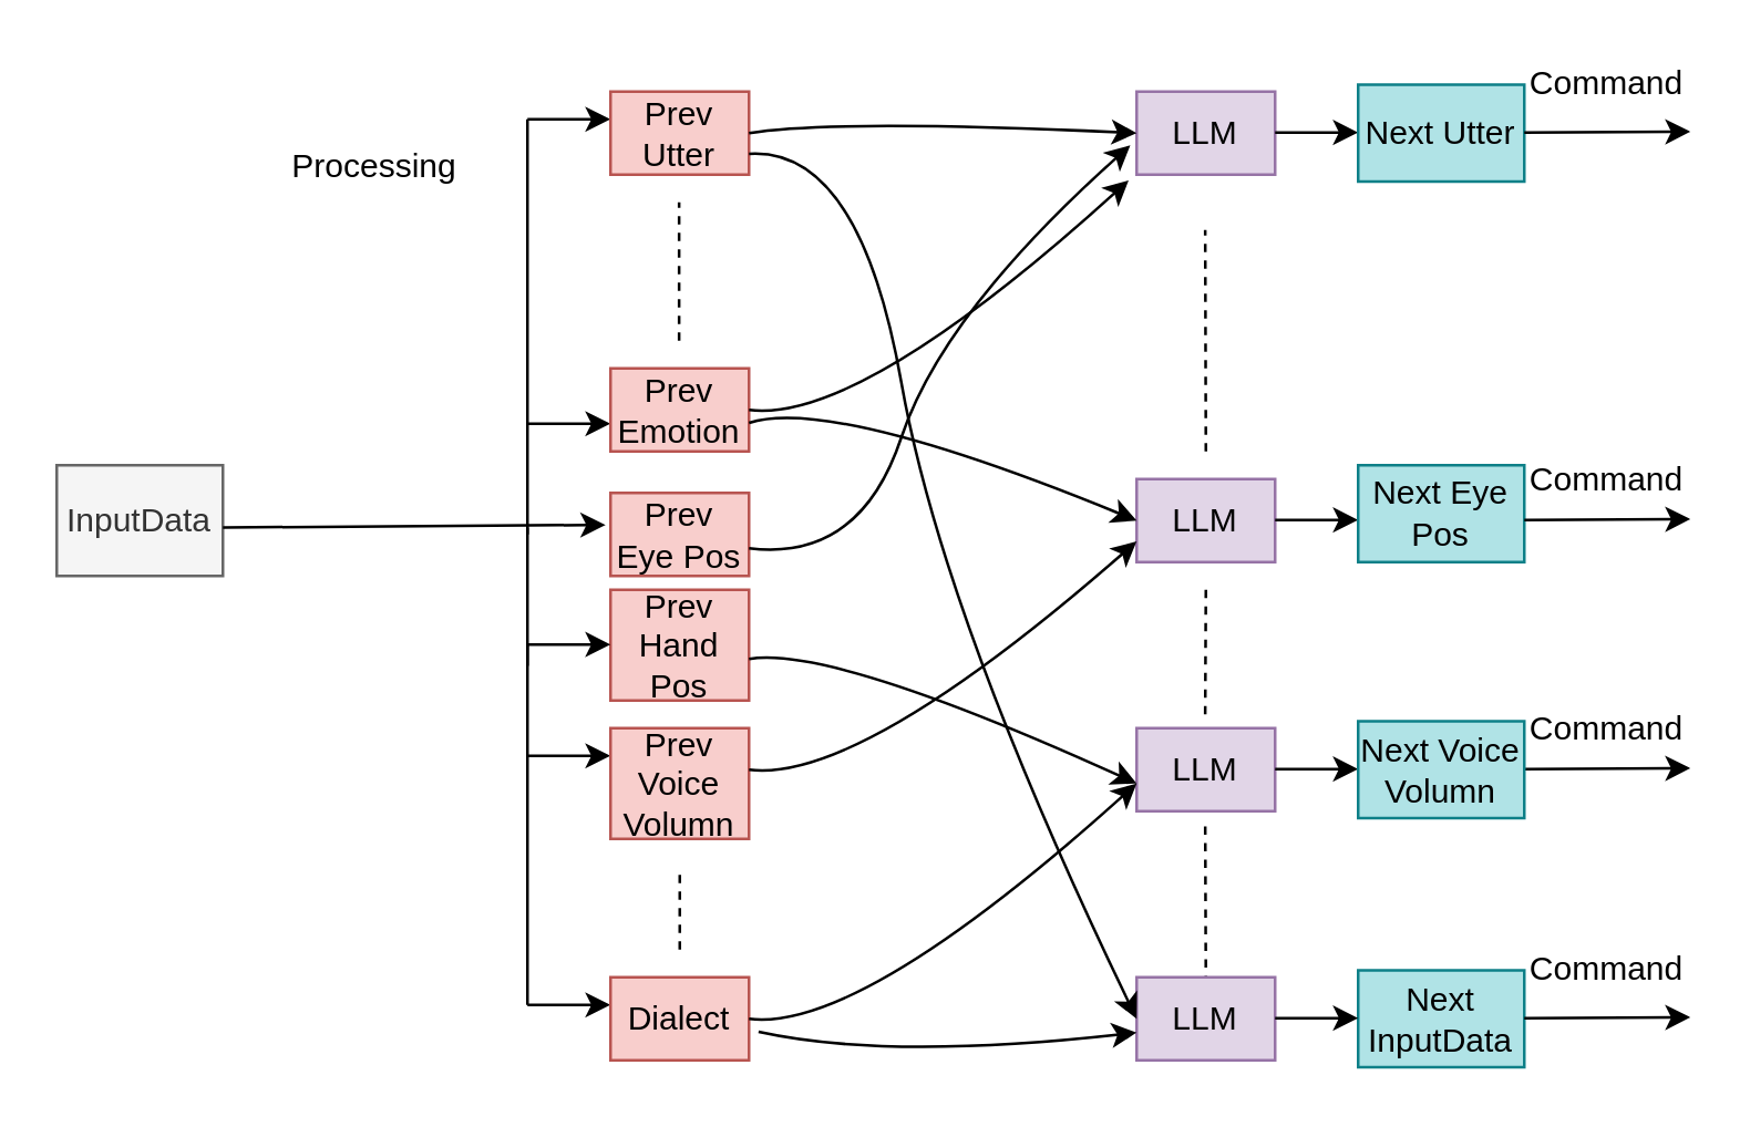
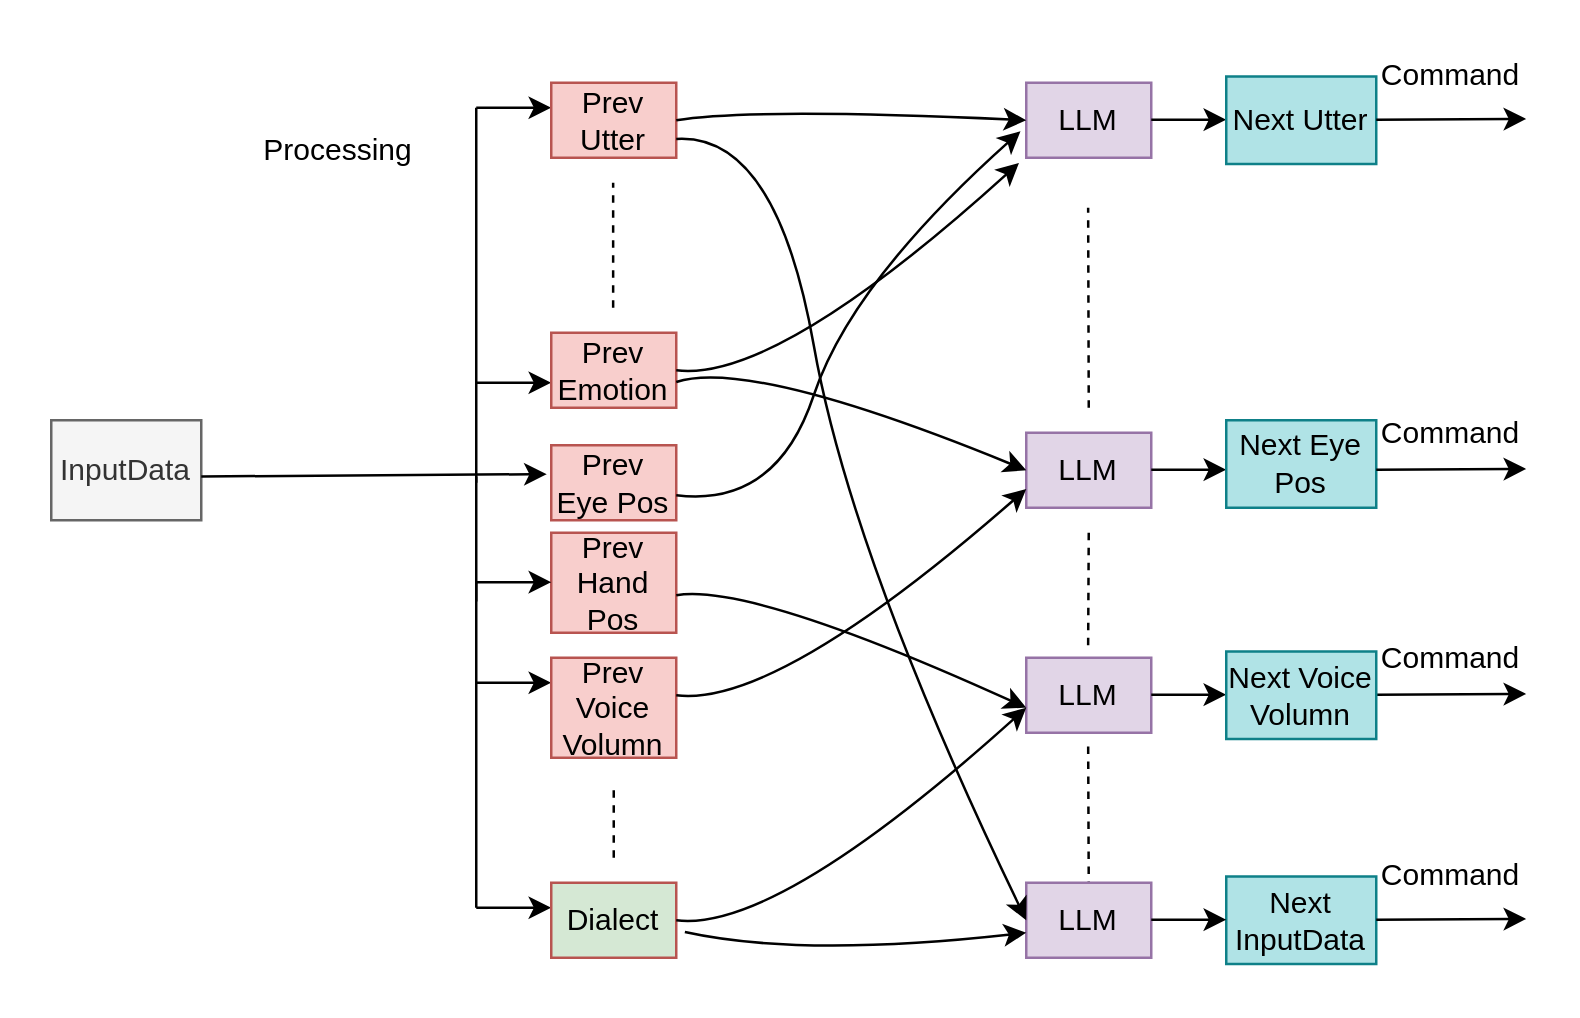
- <mxCell id="18" value="Dialect" style="whiteSpace=wrap;html=1;rounded=0;fillColor=#f8cecc;strokeColor=#b85450;" vertex="1" parent="1"><mxGeometry x="220" y="352.5" width="50" height="30" as="geometry" /></mxCell>
+ <mxCell id="18" value="Dialect" style="whiteSpace=wrap;html=1;rounded=0;fillColor=#d5e8d4;strokeColor=#b85450;" vertex="1" parent="1"><mxGeometry x="220" y="352.5" width="50" height="30" as="geometry" /></mxCell>
